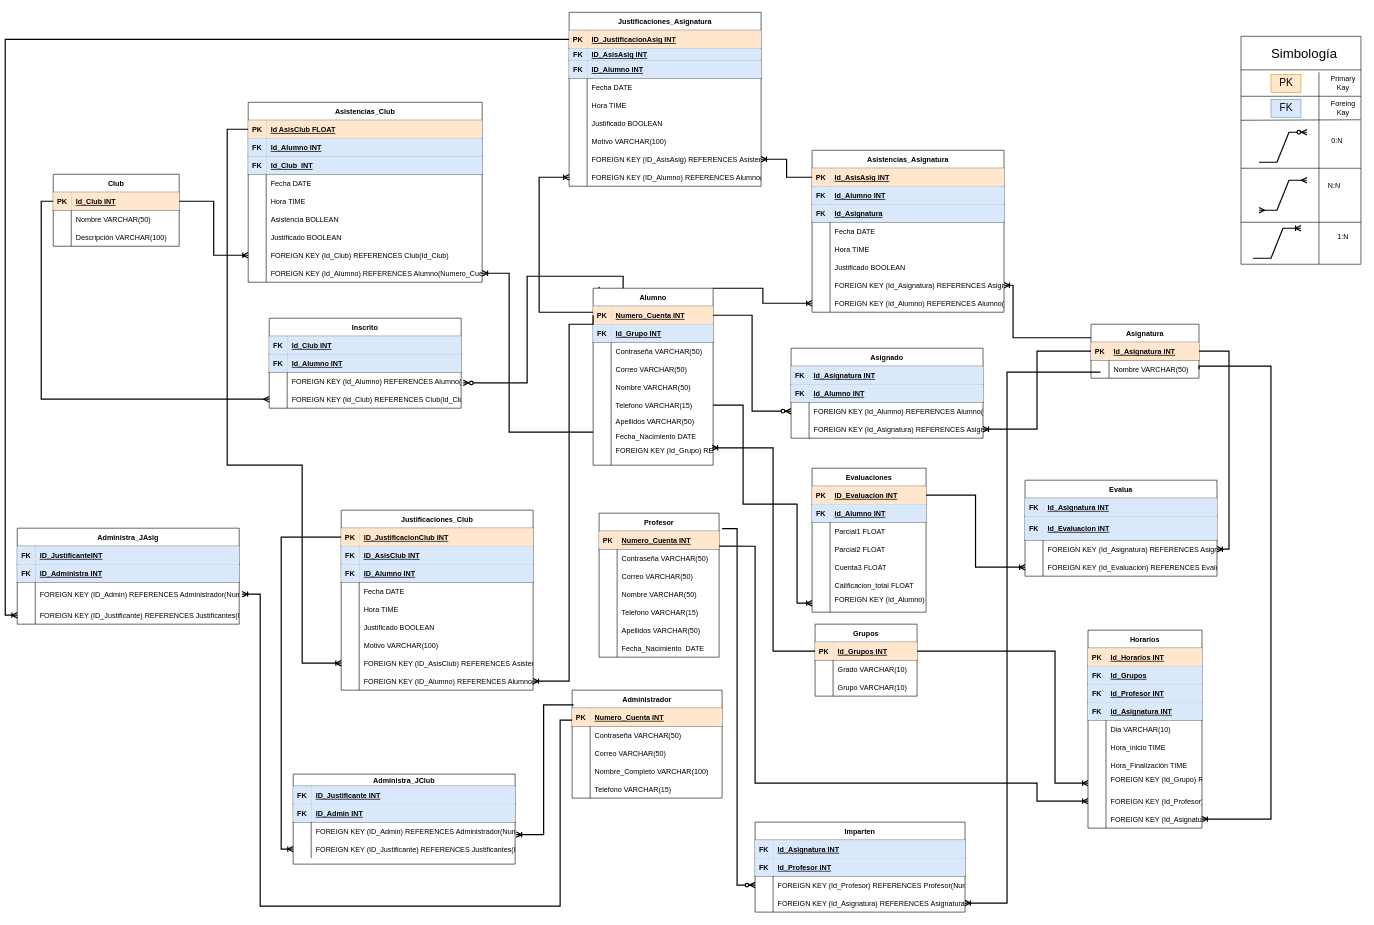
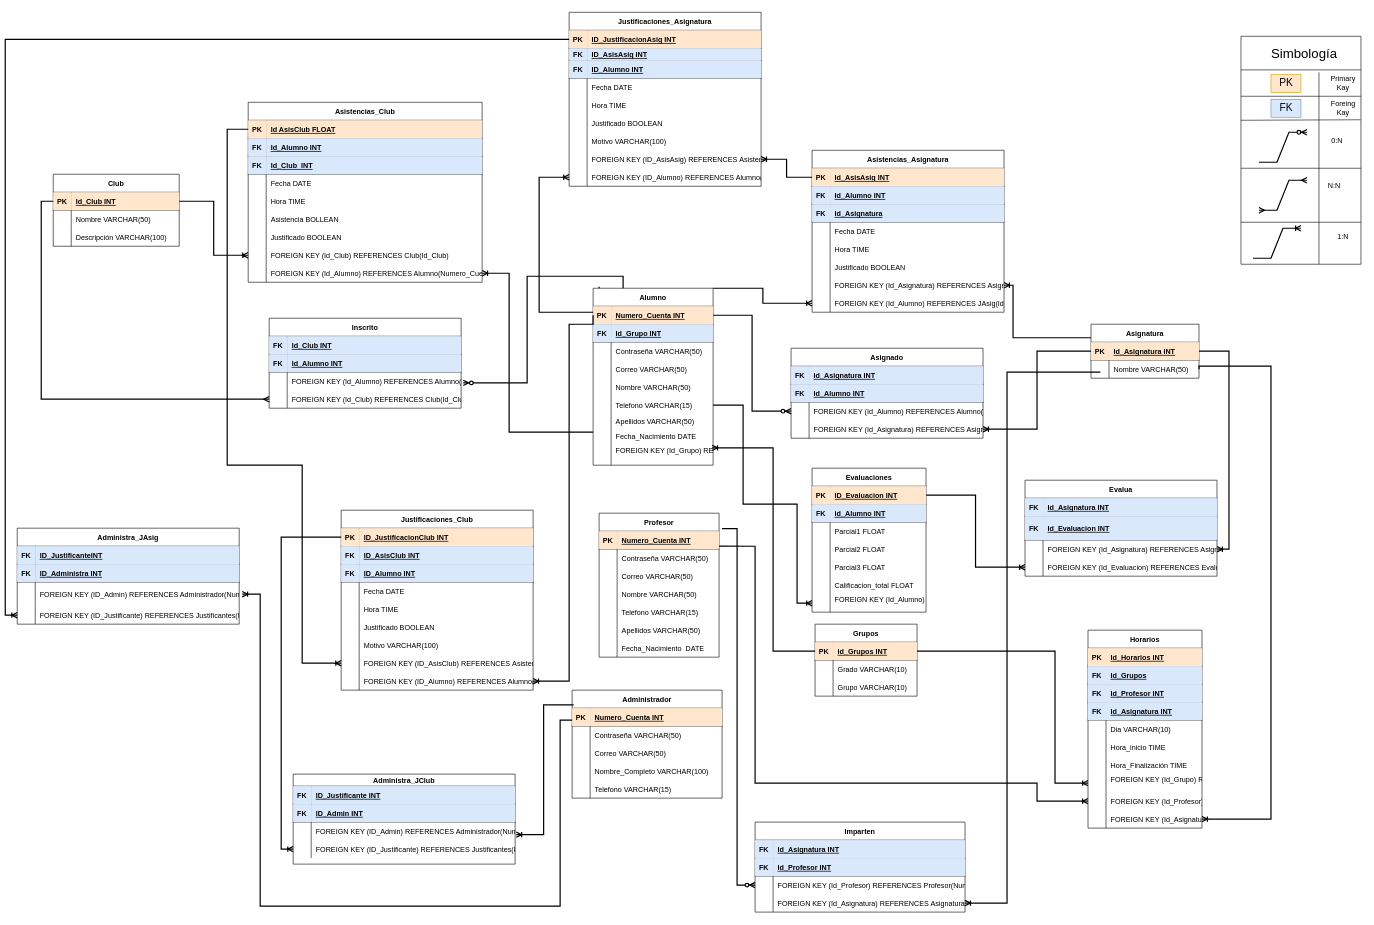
- <mxCell id="208" value="FOREIGN KEY (Id_Alumno) REFERENCES Alumno(Id_Alumno)" style="shape=partialRectangle;overflow=hidden;connectable=0;fillColor=none;align=left;strokeColor=inherit;top=0;left=0;bottom=0;right=0;spacingLeft=6;" vertex="1" parent="206"><mxGeometry x="30" width="290" height="30" as="geometry"><mxRectangle width="290" height="30" as="alternateBounds" /></mxGeometry></mxCell>
+ <mxCell id="208" value="FOREIGN KEY (Id_Alumno) REFERENCES JAsig(Id_Alumno)" style="shape=partialRectangle;overflow=hidden;connectable=0;fillColor=none;align=left;strokeColor=inherit;top=0;left=0;bottom=0;right=0;spacingLeft=6;" vertex="1" parent="206"><mxGeometry x="30" width="290" height="30" as="geometry"><mxRectangle width="290" height="30" as="alternateBounds" /></mxGeometry></mxCell>
- <mxCell id="224" value="Cuenta3 FLOAT" style="shape=partialRectangle;overflow=hidden;connectable=0;fillColor=none;align=left;strokeColor=inherit;top=0;left=0;bottom=0;right=0;spacingLeft=6;" vertex="1" parent="222"><mxGeometry x="30" width="160" height="30" as="geometry"><mxRectangle width="160" height="30" as="alternateBounds" /></mxGeometry></mxCell>
+ <mxCell id="224" value="Parcial3 FLOAT" style="shape=partialRectangle;overflow=hidden;connectable=0;fillColor=none;align=left;strokeColor=inherit;top=0;left=0;bottom=0;right=0;spacingLeft=6;" vertex="1" parent="222"><mxGeometry x="30" width="160" height="30" as="geometry"><mxRectangle width="160" height="30" as="alternateBounds" /></mxGeometry></mxCell>
